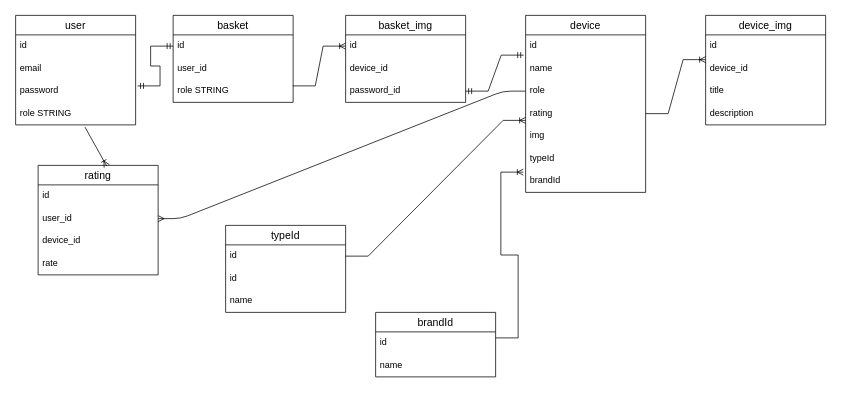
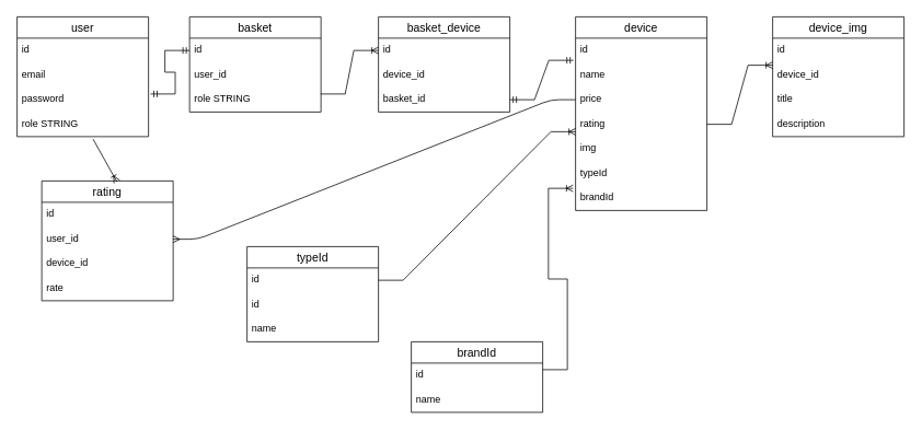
- <mxCell id="34" value="basket_img" style="swimlane;fontStyle=0;childLayout=stackLayout;horizontal=1;startSize=26;horizontalStack=0;resizeParent=1;resizeParentMax=0;resizeLast=0;collapsible=1;marginBottom=0;align=center;fontSize=14;" vertex="1" parent="1"><mxGeometry x="460" y="20" width="160" height="116" as="geometry" /></mxCell>
+ <mxCell id="34" value="basket_device" style="swimlane;fontStyle=0;childLayout=stackLayout;horizontal=1;startSize=26;horizontalStack=0;resizeParent=1;resizeParentMax=0;resizeLast=0;collapsible=1;marginBottom=0;align=center;fontSize=14;" vertex="1" parent="1"><mxGeometry x="460" y="20" width="160" height="116" as="geometry" /></mxCell>
- <mxCell id="37" value="password_id" style="text;strokeColor=none;fillColor=none;spacingLeft=4;spacingRight=4;overflow=hidden;rotatable=0;points=[[0,0.5],[1,0.5]];portConstraint=eastwest;fontSize=12;" vertex="1" parent="34"><mxGeometry y="86" width="160" height="30" as="geometry" /></mxCell>
+ <mxCell id="37" value="basket_id" style="text;strokeColor=none;fillColor=none;spacingLeft=4;spacingRight=4;overflow=hidden;rotatable=0;points=[[0,0.5],[1,0.5]];portConstraint=eastwest;fontSize=12;" vertex="1" parent="34"><mxGeometry y="86" width="160" height="30" as="geometry" /></mxCell>
- <mxCell id="14" value="role" style="text;strokeColor=none;fillColor=none;spacingLeft=4;spacingRight=4;overflow=hidden;rotatable=0;points=[[0,0.5],[1,0.5]];portConstraint=eastwest;fontSize=12;" vertex="1" parent="11"><mxGeometry y="86" width="160" height="30" as="geometry" /></mxCell>
+ <mxCell id="14" value="price" style="text;strokeColor=none;fillColor=none;spacingLeft=4;spacingRight=4;overflow=hidden;rotatable=0;points=[[0,0.5],[1,0.5]];portConstraint=eastwest;fontSize=12;" vertex="1" parent="11"><mxGeometry y="86" width="160" height="30" as="geometry" /></mxCell>
